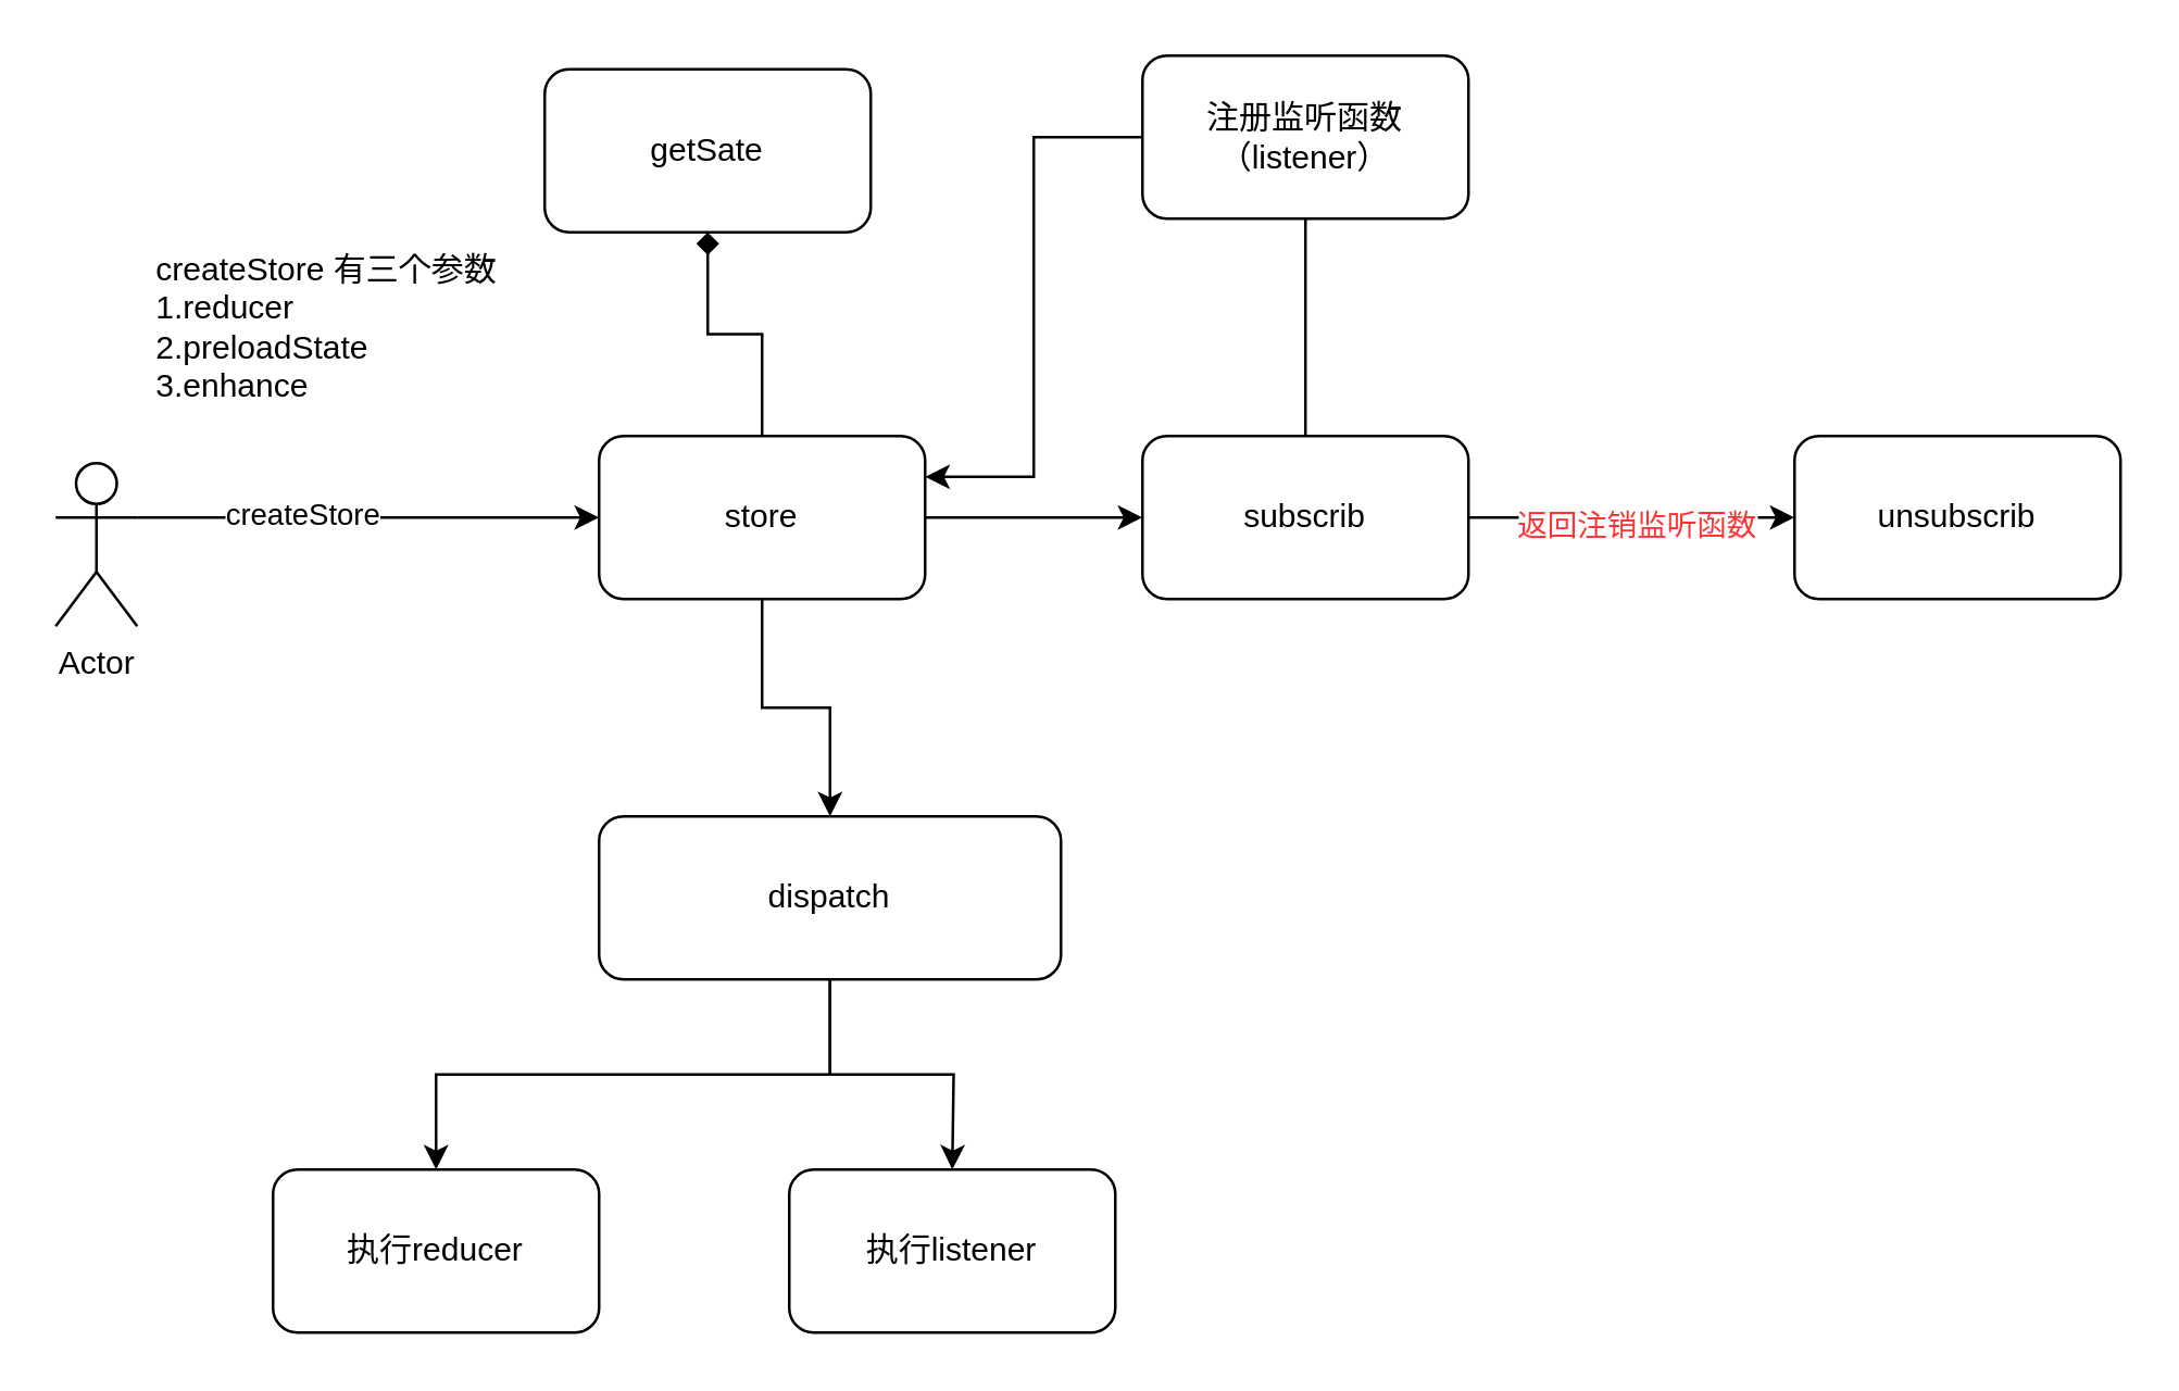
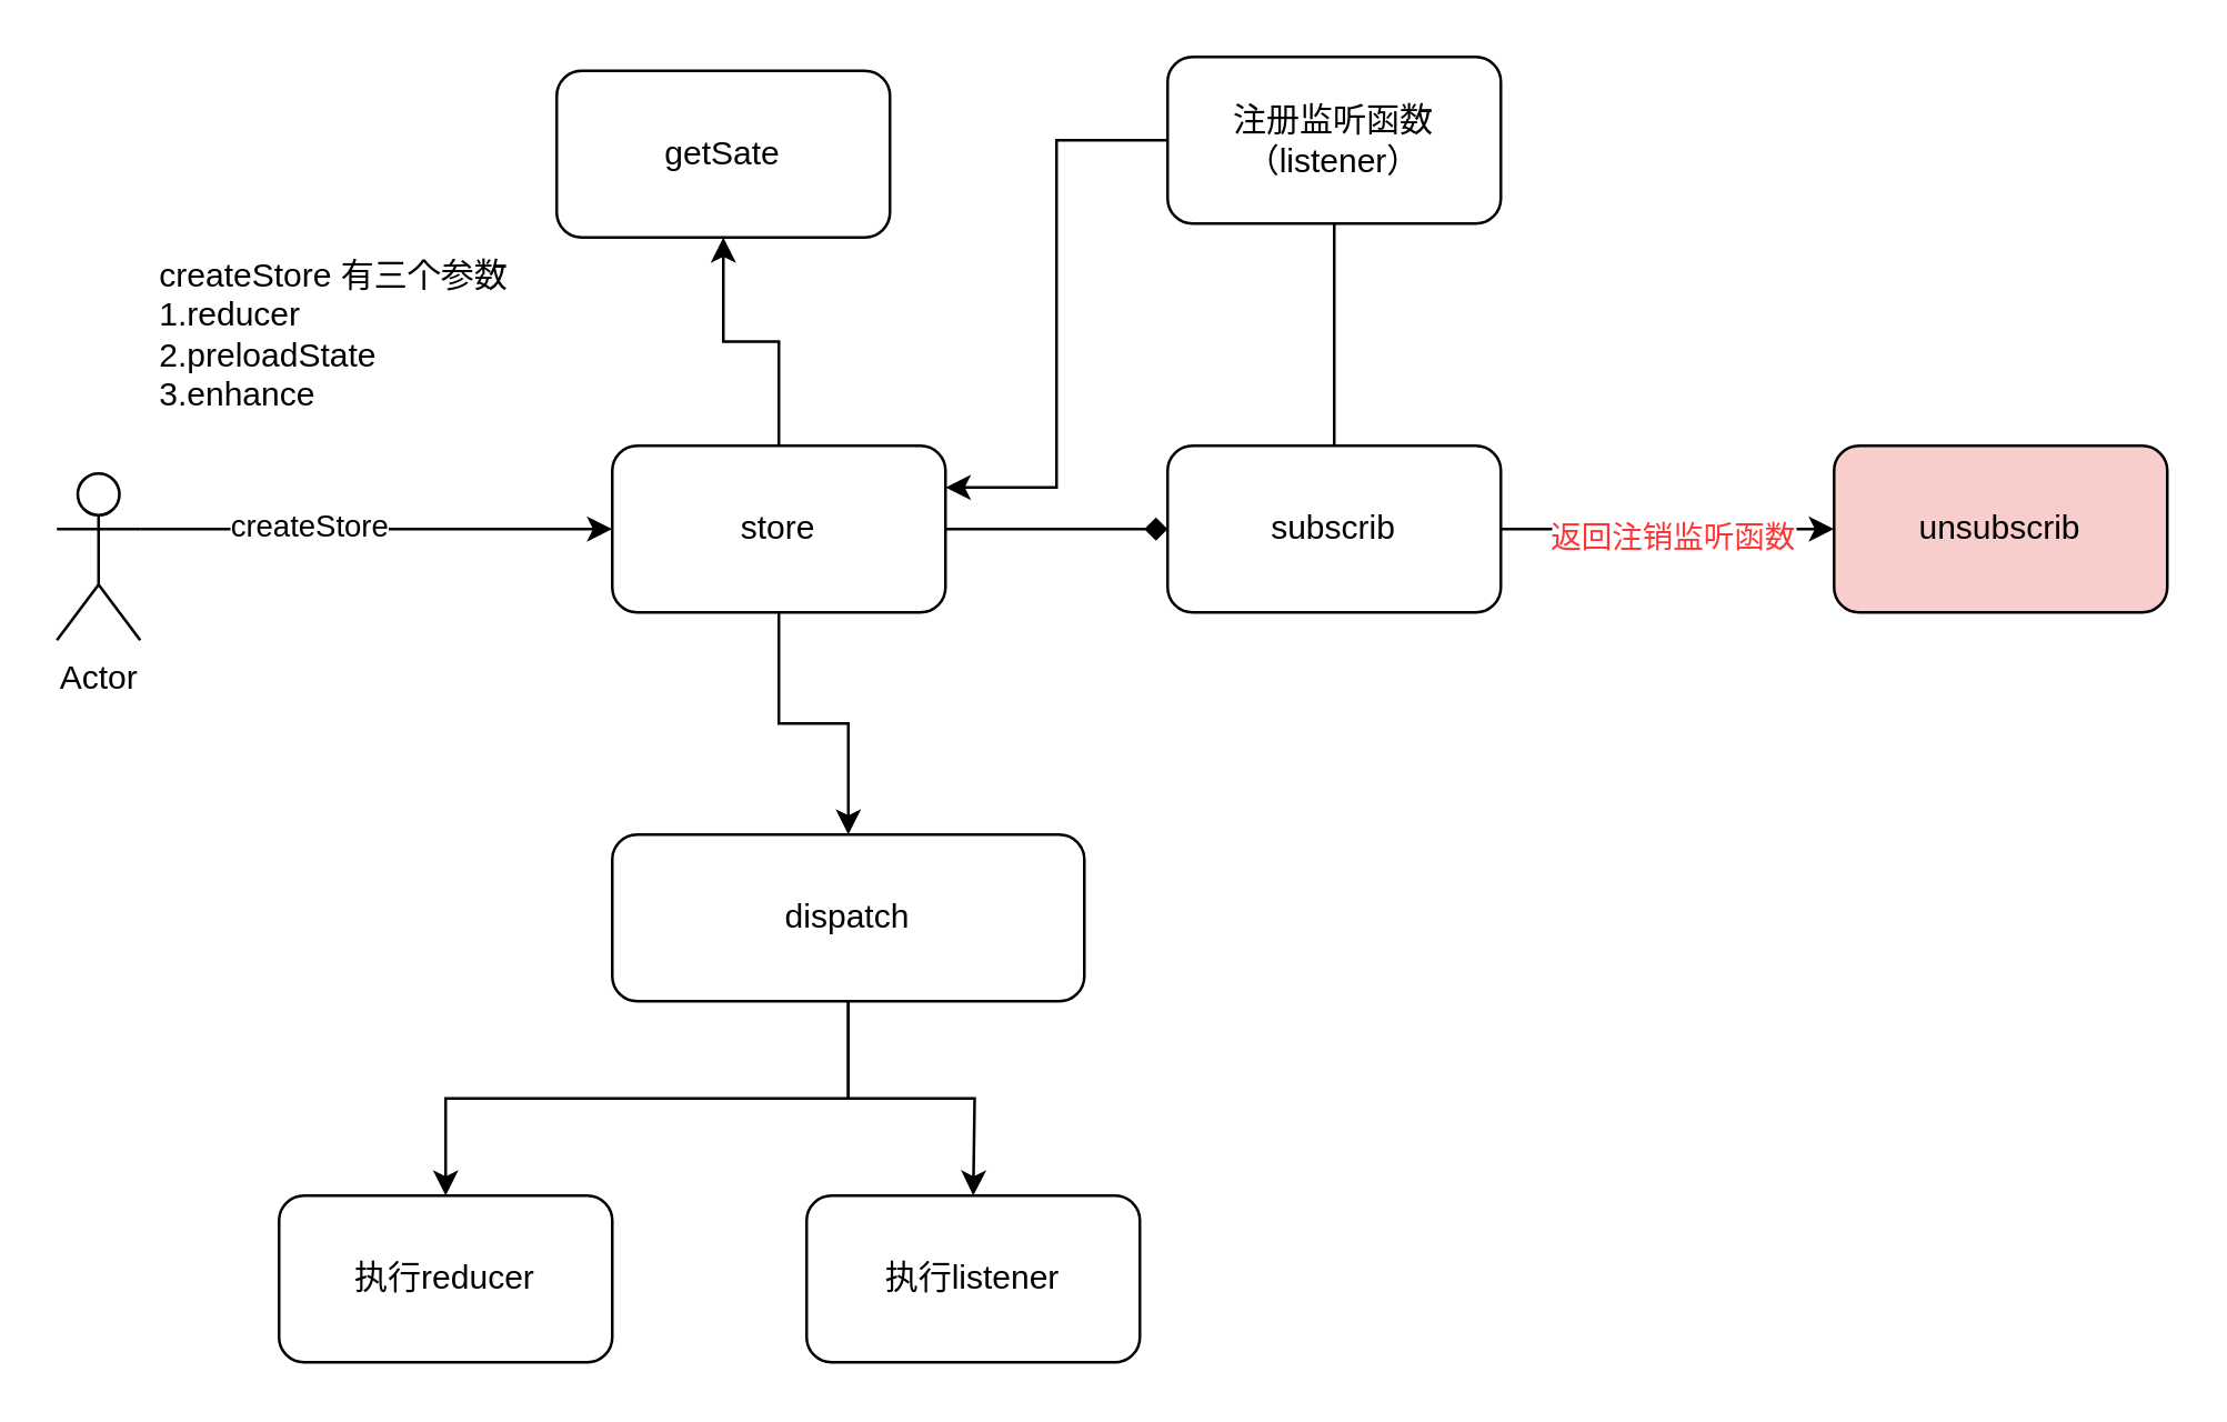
- <mxCell id="4" value="" style="edgeStyle=orthogonalEdgeStyle;rounded=0;orthogonalLoop=1;jettySize=auto;html=1;endArrow=diamond;" edge="1" parent="1" source="5" target="14"><mxGeometry relative="1" as="geometry" /></mxCell>
+ <mxCell id="4" value="" style="edgeStyle=orthogonalEdgeStyle;rounded=0;orthogonalLoop=1;jettySize=auto;html=1;" edge="1" parent="1" source="5" target="14"><mxGeometry relative="1" as="geometry" /></mxCell>
- <mxCell id="2" value="" style="edgeStyle=orthogonalEdgeStyle;rounded=0;orthogonalLoop=1;jettySize=auto;html=1;" edge="1" parent="1" source="5" target="9"><mxGeometry relative="1" as="geometry" /></mxCell>
+ <mxCell id="2" value="" style="edgeStyle=orthogonalEdgeStyle;rounded=0;orthogonalLoop=1;jettySize=auto;html=1;endArrow=diamond;" edge="1" parent="1" source="5" target="9"><mxGeometry relative="1" as="geometry" /></mxCell>
- <mxCell id="10" value="unsubscrib" style="whiteSpace=wrap;html=1;rounded=1;" vertex="1" parent="1"><mxGeometry x="660" y="160" width="120" height="60" as="geometry" /></mxCell>
+ <mxCell id="10" value="unsubscrib" style="whiteSpace=wrap;html=1;rounded=1;fillColor=#f8cecc;" vertex="1" parent="1"><mxGeometry x="660" y="160" width="120" height="60" as="geometry" /></mxCell>
